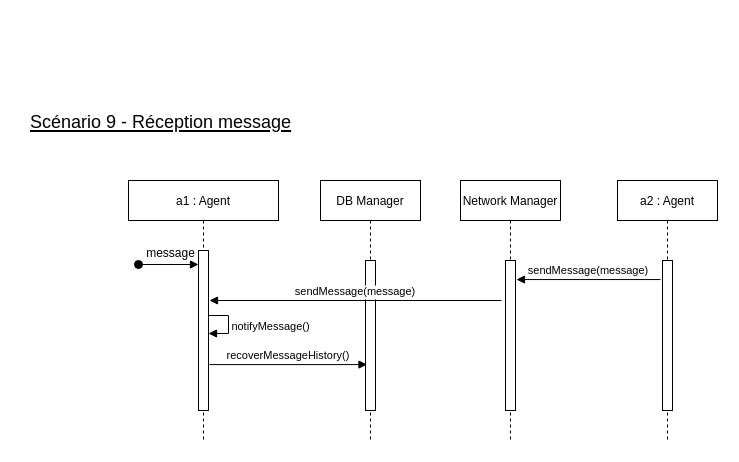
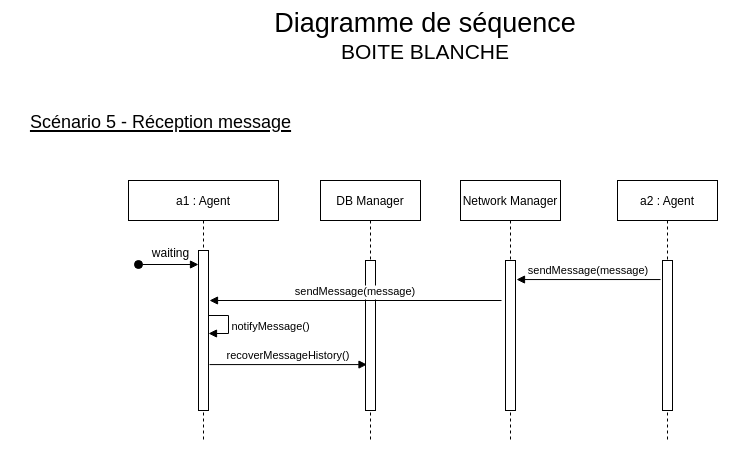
+ <mxCell id="11" value="&lt;div style=&quot;font-size: 27px;&quot;&gt;&lt;font style=&quot;font-size: 27px;&quot;&gt;&lt;span style=&quot;&quot;&gt;Diagramme de séquence&lt;/span&gt; &lt;br&gt;&lt;/font&gt;&lt;/div&gt;&lt;div style=&quot;&quot;&gt;&lt;span style=&quot;font-size: 21px;&quot;&gt;BOITE BLANCHE&lt;/span&gt;&lt;/div&gt;" style="text;html=1;strokeColor=none;fillColor=none;align=center;verticalAlign=middle;whiteSpace=wrap;rounded=0;" vertex="1" parent="1"><mxGeometry x="195" y="20" width="460" height="30" as="geometry" /></mxCell>
- <mxCell id="12" value="&lt;u&gt;&lt;font style=&quot;font-size: 18px;&quot;&gt;Scénario 9 - Réception message&lt;br&gt;&lt;/font&gt;&lt;/u&gt;" style="text;html=1;align=center;verticalAlign=middle;resizable=0;points=[];autosize=1;strokeColor=none;fillColor=none;fontSize=21;" vertex="1" parent="1"><mxGeometry x="20" y="100" width="280" height="40" as="geometry" /></mxCell>
+ <mxCell id="12" value="&lt;u&gt;&lt;font style=&quot;font-size: 18px;&quot;&gt;Scénario 5 - Réception message&lt;br&gt;&lt;/font&gt;&lt;/u&gt;" style="text;html=1;align=center;verticalAlign=middle;resizable=0;points=[];autosize=1;strokeColor=none;fillColor=none;fontSize=21;" vertex="1" parent="1"><mxGeometry x="20" y="100" width="280" height="40" as="geometry" /></mxCell>
- <mxCell id="6" value="message" style="text;html=1;align=center;verticalAlign=middle;resizable=0;points=[];autosize=1;strokeColor=none;fillColor=none;" vertex="1" parent="2"><mxGeometry x="12" y="58" width="60" height="30" as="geometry" /></mxCell>
+ <mxCell id="6" value="waiting" style="text;html=1;align=center;verticalAlign=middle;resizable=0;points=[];autosize=1;strokeColor=none;fillColor=none;" vertex="1" parent="2"><mxGeometry x="12" y="58" width="60" height="30" as="geometry" /></mxCell>
